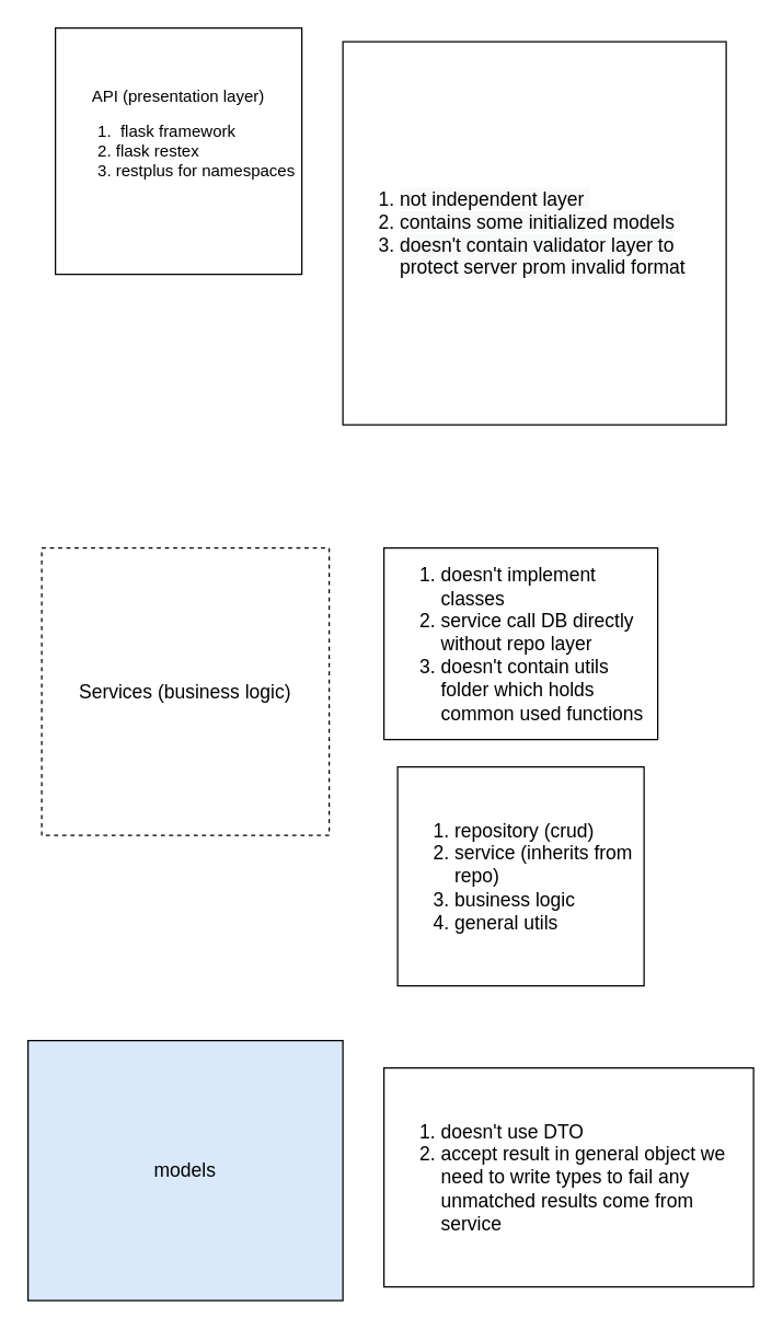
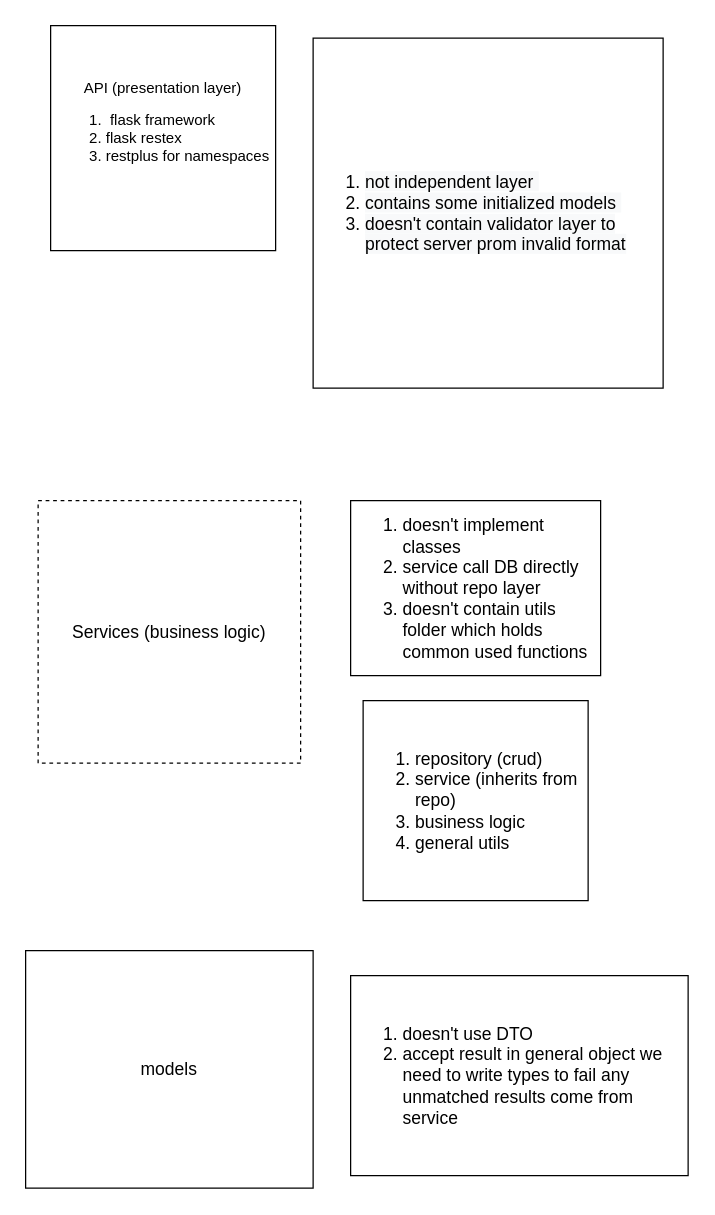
- <mxCell id="7" value="models" style="rounded=0;whiteSpace=wrap;html=1;fontSize=14;fillColor=#dae8fc;" vertex="1" parent="1"><mxGeometry x="20" y="760" width="230" height="190" as="geometry" /></mxCell>
+ <mxCell id="7" value="models" style="rounded=0;whiteSpace=wrap;html=1;fontSize=14;" vertex="1" parent="1"><mxGeometry x="20" y="760" width="230" height="190" as="geometry" /></mxCell>
